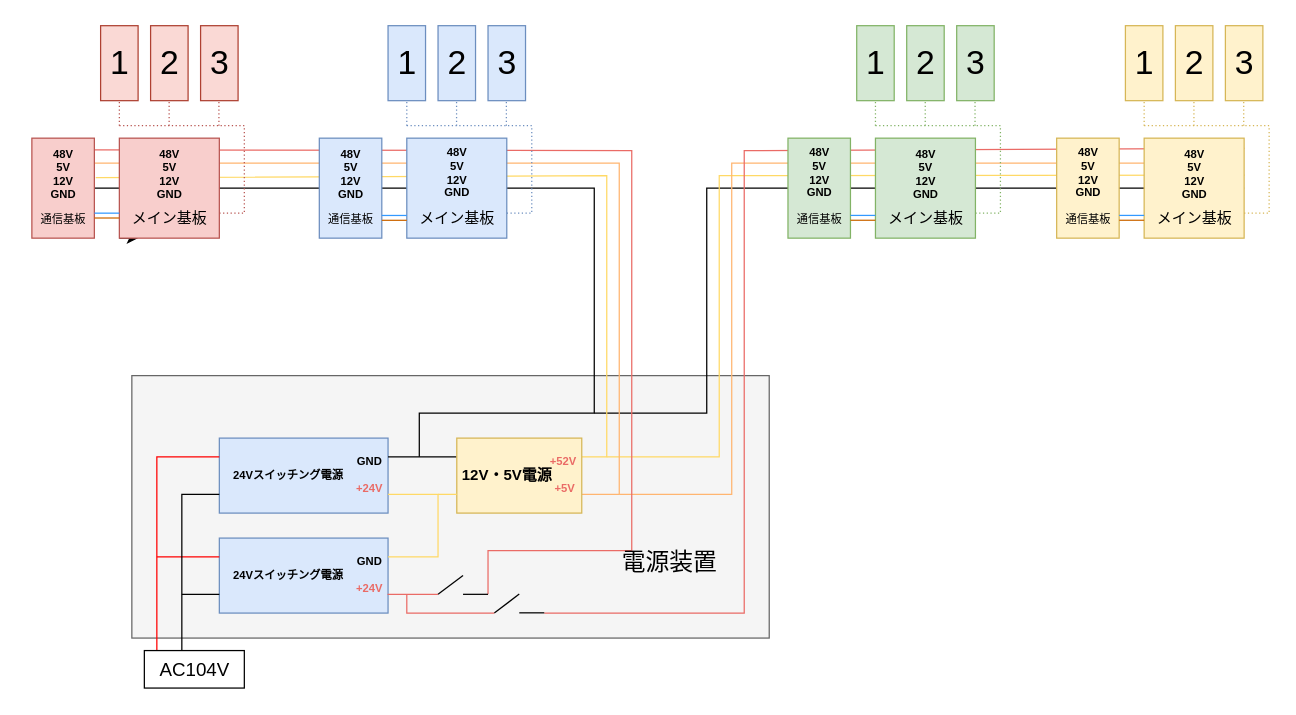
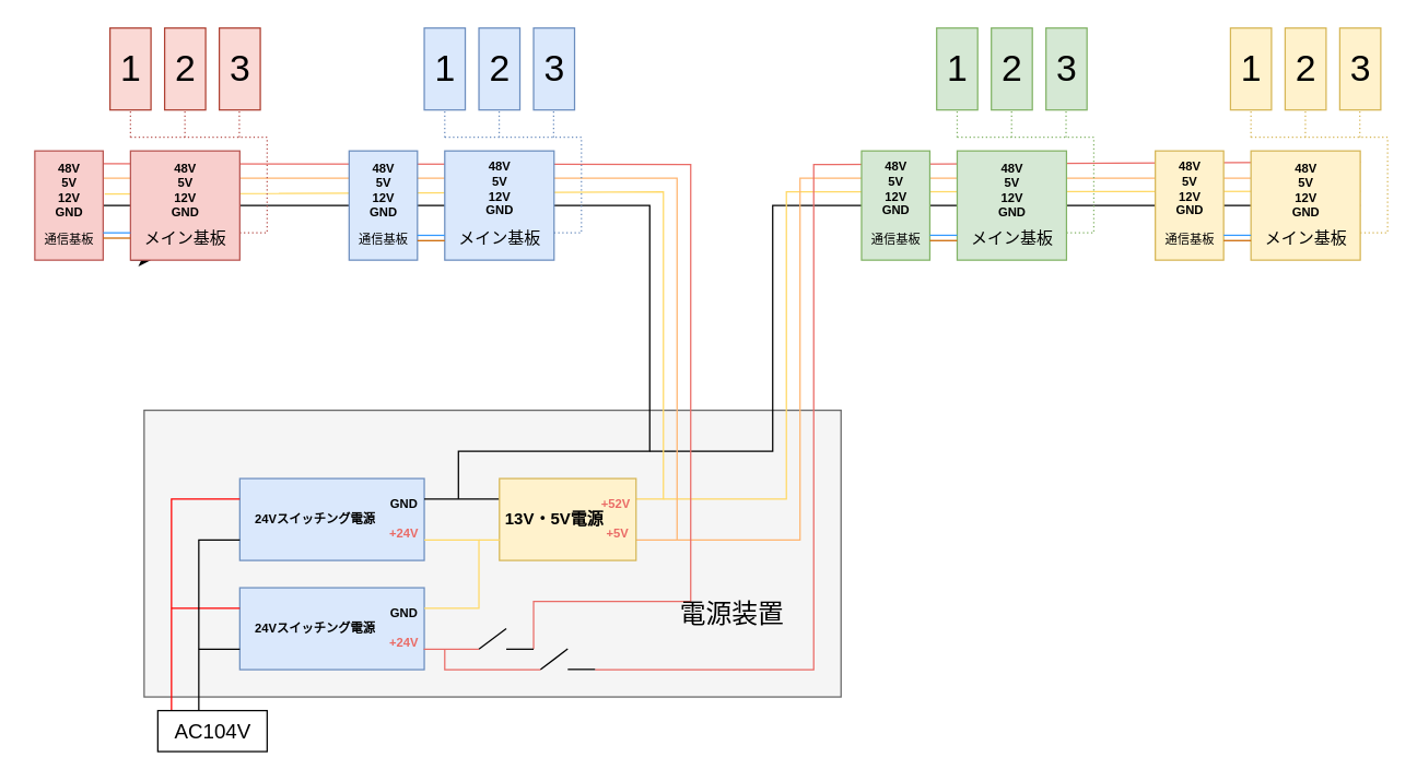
- <mxCell id="108" value="&lt;b&gt;&lt;font style=&quot;font-size: 12px&quot;&gt;12V・5V電源&lt;/font&gt;&lt;/b&gt;" style="text;html=1;resizable=0;autosize=1;align=center;verticalAlign=middle;points=[];fillColor=none;strokeColor=none;rounded=0;fontSize=9;" vertex="1" parent="1"><mxGeometry x="360" y="370" width="90" height="20" as="geometry" /></mxCell>
+ <mxCell id="108" value="&lt;b&gt;&lt;font style=&quot;font-size: 12px&quot;&gt;13V・5V電源&lt;/font&gt;&lt;/b&gt;" style="text;html=1;resizable=0;autosize=1;align=center;verticalAlign=middle;points=[];fillColor=none;strokeColor=none;rounded=0;fontSize=9;" vertex="1" parent="1"><mxGeometry x="360" y="370" width="90" height="20" as="geometry" /></mxCell>
